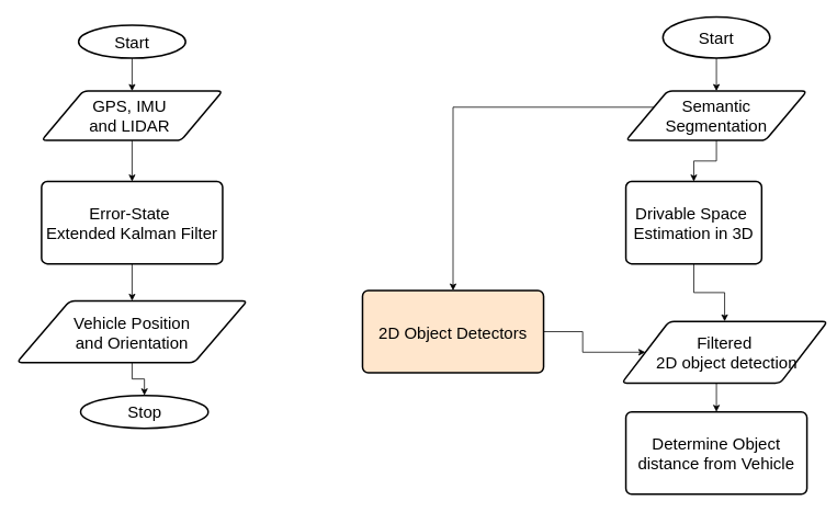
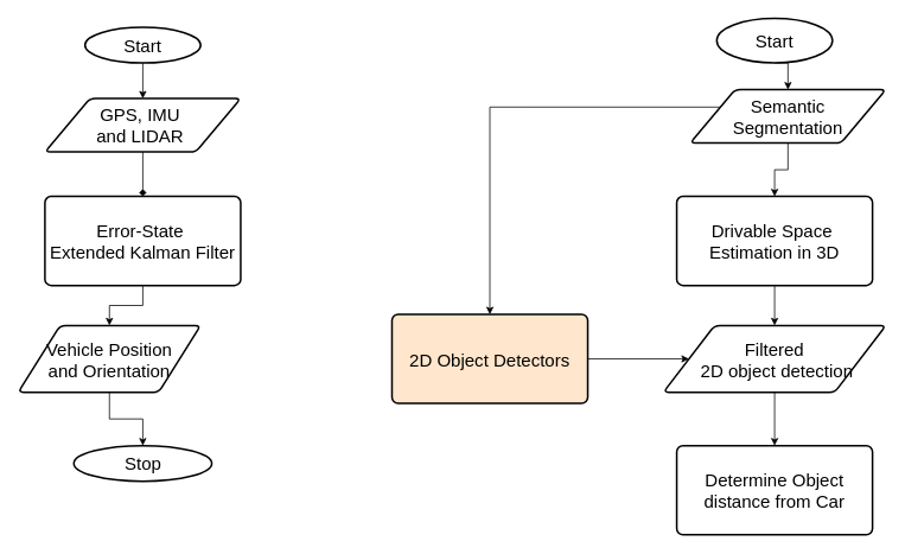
- <mxCell id="15" value="Semantic &lt;br style=&quot;font-size: 20px;&quot;&gt;Segmentation" style="shape=parallelogram;html=1;strokeWidth=2;perimeter=parallelogramPerimeter;whiteSpace=wrap;rounded=1;arcSize=12;size=0.23;fontSize=20;" parent="1" vertex="1"><mxGeometry x="760" y="110" width="220" height="60" as="geometry" /></mxCell>
+ <mxCell id="15" value="Semantic &lt;br style=&quot;font-size: 20px;&quot;&gt;Segmentation" style="shape=parallelogram;html=1;strokeWidth=2;perimeter=parallelogramPerimeter;whiteSpace=wrap;rounded=1;arcSize=12;size=0.23;fontSize=20;" parent="1" vertex="1"><mxGeometry x="775" y="100" width="220" height="60" as="geometry" /></mxCell>
- <mxCell id="4" style="edgeStyle=orthogonalEdgeStyle;rounded=0;orthogonalLoop=1;jettySize=auto;html=1;exitX=0.5;exitY=1;exitDx=0;exitDy=0;entryX=0.5;entryY=0;entryDx=0;entryDy=0;fontSize=20;" parent="1" source="5" target="7" edge="1"><mxGeometry relative="1" as="geometry" /></mxCell>
+ <mxCell id="4" style="edgeStyle=orthogonalEdgeStyle;rounded=0;orthogonalLoop=1;jettySize=auto;html=1;exitX=0.5;exitY=1;exitDx=0;exitDy=0;entryX=0.5;entryY=0;entryDx=0;entryDy=0;fontSize=20;endArrow=diamond;" parent="1" source="5" target="7" edge="1"><mxGeometry relative="1" as="geometry" /></mxCell>
- <mxCell id="17" value="Drivable Space&amp;nbsp;&lt;br style=&quot;font-size: 20px&quot;&gt;Estimation in 3D" style="rounded=1;whiteSpace=wrap;html=1;absoluteArcSize=1;arcSize=14;strokeWidth=2;fontSize=20;" parent="1" vertex="1"><mxGeometry x="760" y="220" width="165" height="100" as="geometry" /></mxCell>
+ <mxCell id="17" value="Drivable Space&amp;nbsp;&lt;br style=&quot;font-size: 20px&quot;&gt;Estimation in 3D" style="rounded=1;whiteSpace=wrap;html=1;absoluteArcSize=1;arcSize=14;strokeWidth=2;fontSize=20;" parent="1" vertex="1"><mxGeometry x="760" y="220" width="220" height="100" as="geometry" /></mxCell>
- <mxCell id="10" value="Vehicle Position &lt;br style=&quot;font-size: 20px;&quot;&gt;and Orientation" style="shape=parallelogram;html=1;strokeWidth=2;perimeter=parallelogramPerimeter;whiteSpace=wrap;rounded=1;arcSize=12;size=0.23;fontSize=20;" parent="1" vertex="1"><mxGeometry x="20" y="365" width="280" height="75" as="geometry" /></mxCell>
+ <mxCell id="10" value="Vehicle Position &lt;br style=&quot;font-size: 20px;&quot;&gt;and Orientation" style="shape=parallelogram;html=1;strokeWidth=2;perimeter=parallelogramPerimeter;whiteSpace=wrap;rounded=1;arcSize=12;size=0.23;fontSize=20;" parent="1" vertex="1"><mxGeometry x="20" y="365" width="205" height="75" as="geometry" /></mxCell>
- <mxCell id="19" value="Filtered&lt;br style=&quot;font-size: 20px;&quot;&gt;&amp;nbsp;2D object detection" style="shape=parallelogram;html=1;strokeWidth=2;perimeter=parallelogramPerimeter;whiteSpace=wrap;rounded=1;arcSize=12;size=0.23;fontSize=20;" parent="1" vertex="1"><mxGeometry x="755" y="390" width="250" height="75" as="geometry" /></mxCell>
+ <mxCell id="19" value="Filtered&lt;br style=&quot;font-size: 20px;&quot;&gt;&amp;nbsp;2D object detection" style="shape=parallelogram;html=1;strokeWidth=2;perimeter=parallelogramPerimeter;whiteSpace=wrap;rounded=1;arcSize=12;size=0.23;fontSize=20;" parent="1" vertex="1"><mxGeometry x="745" y="365" width="250" height="75" as="geometry" /></mxCell>
- <mxCell id="8" value="Stop" style="strokeWidth=2;html=1;shape=mxgraph.flowchart.start_1;whiteSpace=wrap;fontSize=20;" parent="1" vertex="1"><mxGeometry x="97.5" y="480" width="155" height="40" as="geometry" /></mxCell>
+ <mxCell id="8" value="Stop" style="strokeWidth=2;html=1;shape=mxgraph.flowchart.start_1;whiteSpace=wrap;fontSize=20;" parent="1" vertex="1"><mxGeometry x="82.5" y="500" width="155" height="40" as="geometry" /></mxCell>
- <mxCell id="20" value="Determine Object distance from Vehicle" style="rounded=1;whiteSpace=wrap;html=1;absoluteArcSize=1;arcSize=14;strokeWidth=2;fontSize=20;" parent="1" vertex="1"><mxGeometry x="760" y="500" width="220" height="100" as="geometry" /></mxCell>
+ <mxCell id="20" value="Determine Object distance from Car" style="rounded=1;whiteSpace=wrap;html=1;absoluteArcSize=1;arcSize=14;strokeWidth=2;fontSize=20;" parent="1" vertex="1"><mxGeometry x="760" y="500" width="220" height="100" as="geometry" /></mxCell>
